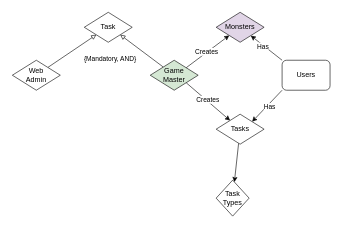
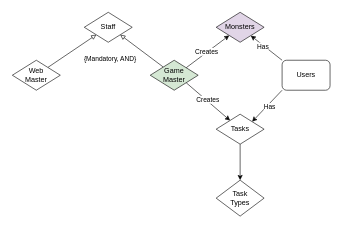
- <mxCell id="14" value="Task" style="rhombus;whiteSpace=wrap;html=1;" vertex="1" parent="1"><mxGeometry x="140" y="20" width="80" height="50" as="geometry" /></mxCell>
+ <mxCell id="14" value="Staff" style="rhombus;whiteSpace=wrap;html=1;" vertex="1" parent="1"><mxGeometry x="140" y="20" width="80" height="50" as="geometry" /></mxCell>
- <mxCell id="20" value="Web&lt;br&gt;Admin" style="rhombus;whiteSpace=wrap;html=1;" vertex="1" parent="1"><mxGeometry x="20" y="100" width="80" height="50" as="geometry" /></mxCell>
+ <mxCell id="20" value="Web&lt;br&gt;Master" style="rhombus;whiteSpace=wrap;html=1;" vertex="1" parent="1"><mxGeometry x="20" y="100" width="80" height="50" as="geometry" /></mxCell>
- <mxCell id="10" value="Task &lt;br&gt;Types" style="rhombus;whiteSpace=wrap;html=1;" vertex="1" parent="1"><mxGeometry x="360" y="300" width="55" height="60" as="geometry" /></mxCell>
+ <mxCell id="10" value="Task &lt;br&gt;Types" style="rhombus;whiteSpace=wrap;html=1;" vertex="1" parent="1"><mxGeometry x="360" y="300" width="80" height="60" as="geometry" /></mxCell>
